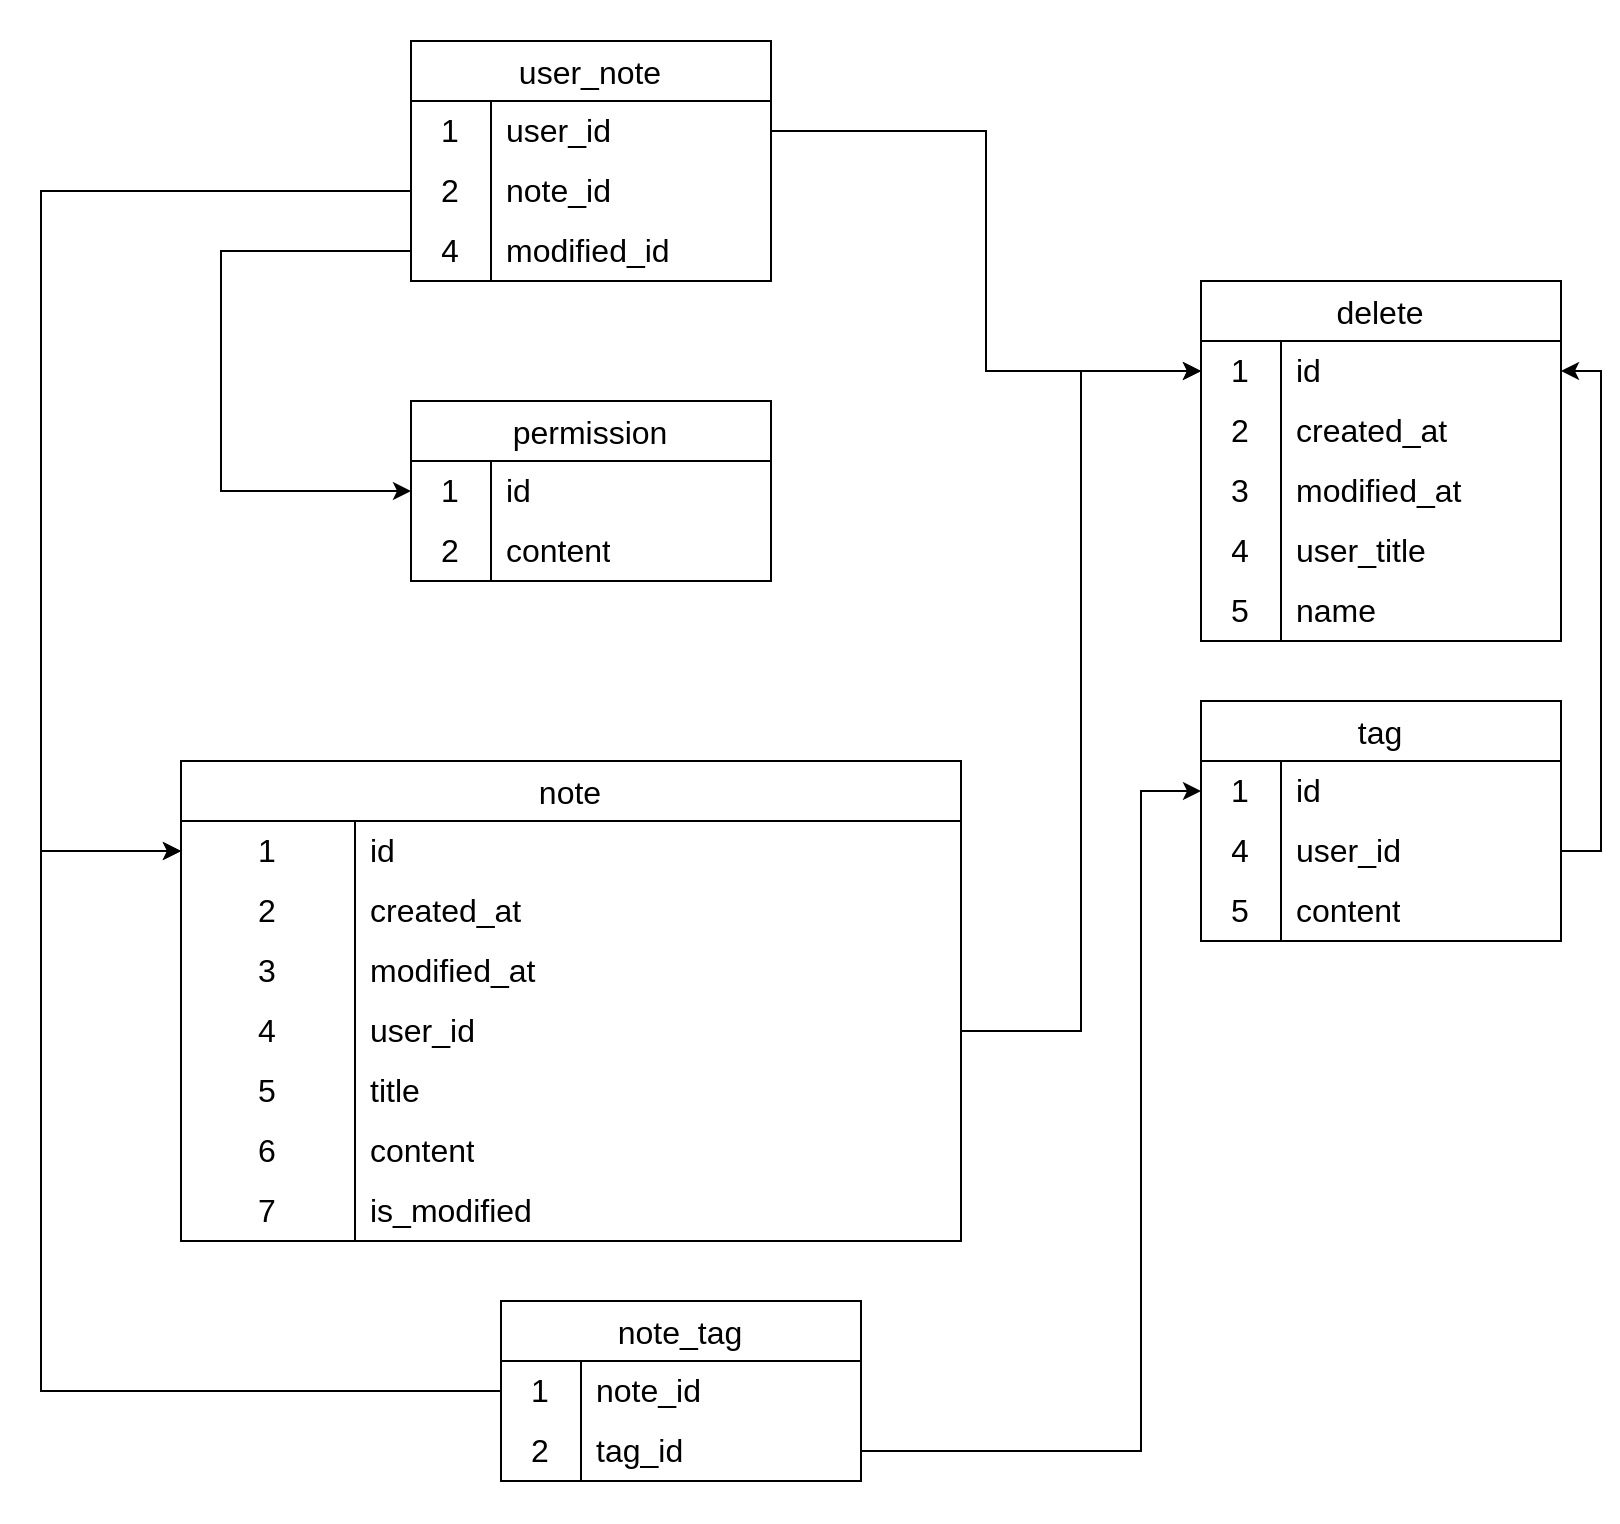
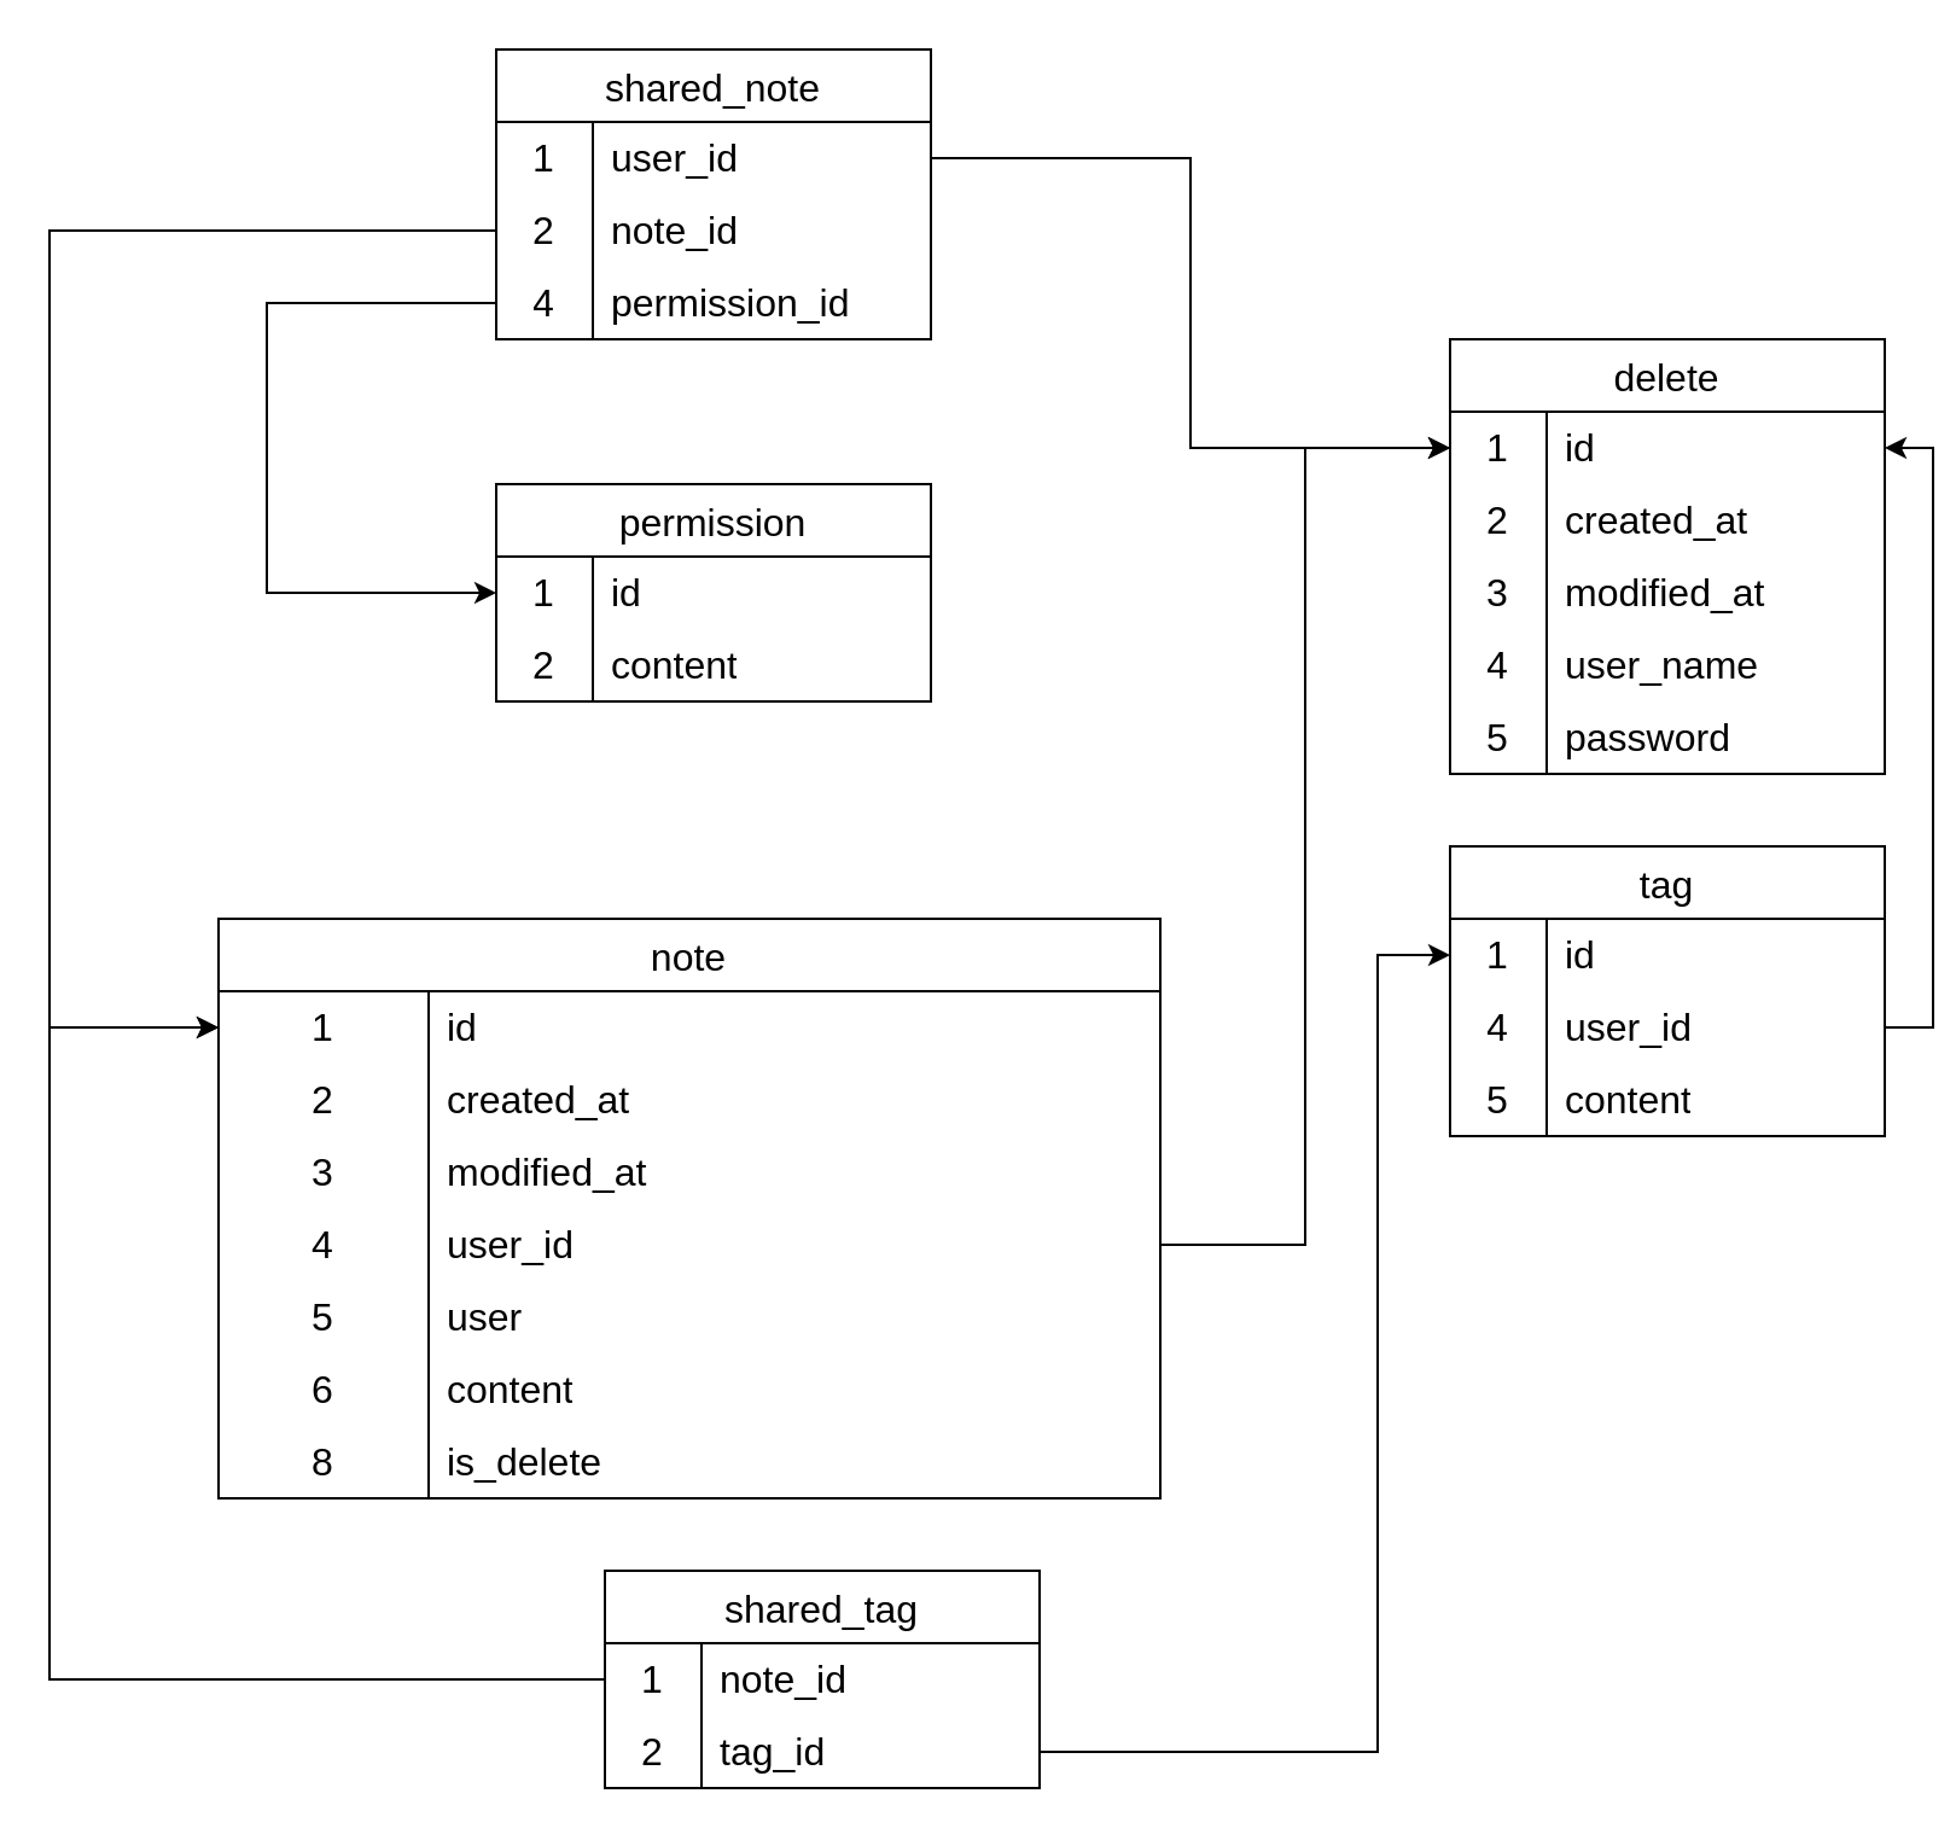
- <mxCell id="50" value="user_note" style="shape=table;startSize=30;container=1;collapsible=0;childLayout=tableLayout;fixedRows=1;rowLines=0;fontStyle=0;strokeColor=default;fontSize=16;" vertex="1" parent="1"><mxGeometry x="205" y="20" width="180" height="120" as="geometry" /></mxCell>
+ <mxCell id="50" value="shared_note" style="shape=table;startSize=30;container=1;collapsible=0;childLayout=tableLayout;fixedRows=1;rowLines=0;fontStyle=0;strokeColor=default;fontSize=16;" vertex="1" parent="1"><mxGeometry x="205" y="20" width="180" height="120" as="geometry" /></mxCell>
- <mxCell id="59" value="modified_id" style="shape=partialRectangle;html=1;whiteSpace=wrap;connectable=0;fillColor=none;top=0;left=0;bottom=0;right=0;align=left;spacingLeft=6;overflow=hidden;strokeColor=inherit;fontSize=16;" vertex="1" parent="57"><mxGeometry x="40" width="140" height="30" as="geometry"><mxRectangle width="140" height="30" as="alternateBounds" /></mxGeometry></mxCell>
+ <mxCell id="59" value="permission_id" style="shape=partialRectangle;html=1;whiteSpace=wrap;connectable=0;fillColor=none;top=0;left=0;bottom=0;right=0;align=left;spacingLeft=6;overflow=hidden;strokeColor=inherit;fontSize=16;" vertex="1" parent="57"><mxGeometry x="40" width="140" height="30" as="geometry"><mxRectangle width="140" height="30" as="alternateBounds" /></mxGeometry></mxCell>
- <mxCell id="36" value="user_title" style="shape=partialRectangle;html=1;whiteSpace=wrap;connectable=0;fillColor=none;top=0;left=0;bottom=0;right=0;align=left;spacingLeft=6;overflow=hidden;strokeColor=inherit;fontSize=16;" vertex="1" parent="34"><mxGeometry x="40" width="140" height="30" as="geometry"><mxRectangle width="140" height="30" as="alternateBounds" /></mxGeometry></mxCell>
+ <mxCell id="36" value="user_name" style="shape=partialRectangle;html=1;whiteSpace=wrap;connectable=0;fillColor=none;top=0;left=0;bottom=0;right=0;align=left;spacingLeft=6;overflow=hidden;strokeColor=inherit;fontSize=16;" vertex="1" parent="34"><mxGeometry x="40" width="140" height="30" as="geometry"><mxRectangle width="140" height="30" as="alternateBounds" /></mxGeometry></mxCell>
- <mxCell id="39" value="name" style="shape=partialRectangle;html=1;whiteSpace=wrap;connectable=0;fillColor=none;top=0;left=0;bottom=0;right=0;align=left;spacingLeft=6;overflow=hidden;strokeColor=inherit;fontSize=16;" vertex="1" parent="37"><mxGeometry x="40" width="140" height="30" as="geometry"><mxRectangle width="140" height="30" as="alternateBounds" /></mxGeometry></mxCell>
+ <mxCell id="39" value="password" style="shape=partialRectangle;html=1;whiteSpace=wrap;connectable=0;fillColor=none;top=0;left=0;bottom=0;right=0;align=left;spacingLeft=6;overflow=hidden;strokeColor=inherit;fontSize=16;" vertex="1" parent="37"><mxGeometry x="40" width="140" height="30" as="geometry"><mxRectangle width="140" height="30" as="alternateBounds" /></mxGeometry></mxCell>
- <mxCell id="17" value="title" style="shape=partialRectangle;html=1;whiteSpace=wrap;connectable=0;fillColor=none;top=0;left=0;bottom=0;right=0;align=left;spacingLeft=6;overflow=hidden;strokeColor=inherit;fontSize=16;" vertex="1" parent="15"><mxGeometry x="87" width="303" height="30" as="geometry"><mxRectangle width="303" height="30" as="alternateBounds" /></mxGeometry></mxCell>
+ <mxCell id="17" value="user" style="shape=partialRectangle;html=1;whiteSpace=wrap;connectable=0;fillColor=none;top=0;left=0;bottom=0;right=0;align=left;spacingLeft=6;overflow=hidden;strokeColor=inherit;fontSize=16;" vertex="1" parent="15"><mxGeometry x="87" width="303" height="30" as="geometry"><mxRectangle width="303" height="30" as="alternateBounds" /></mxGeometry></mxCell>
- <mxCell id="22" value="7" style="shape=partialRectangle;html=1;whiteSpace=wrap;connectable=0;fillColor=none;top=0;left=0;bottom=0;right=0;overflow=hidden;strokeColor=inherit;fontSize=16;" vertex="1" parent="21"><mxGeometry width="87" height="30" as="geometry"><mxRectangle width="87" height="30" as="alternateBounds" /></mxGeometry></mxCell>
+ <mxCell id="22" value="8" style="shape=partialRectangle;html=1;whiteSpace=wrap;connectable=0;fillColor=none;top=0;left=0;bottom=0;right=0;overflow=hidden;strokeColor=inherit;fontSize=16;" vertex="1" parent="21"><mxGeometry width="87" height="30" as="geometry"><mxRectangle width="87" height="30" as="alternateBounds" /></mxGeometry></mxCell>
- <mxCell id="23" value="is_modified" style="shape=partialRectangle;html=1;whiteSpace=wrap;connectable=0;fillColor=none;top=0;left=0;bottom=0;right=0;align=left;spacingLeft=6;overflow=hidden;strokeColor=inherit;fontSize=16;" vertex="1" parent="21"><mxGeometry x="87" width="303" height="30" as="geometry"><mxRectangle width="303" height="30" as="alternateBounds" /></mxGeometry></mxCell>
+ <mxCell id="23" value="is_delete" style="shape=partialRectangle;html=1;whiteSpace=wrap;connectable=0;fillColor=none;top=0;left=0;bottom=0;right=0;align=left;spacingLeft=6;overflow=hidden;strokeColor=inherit;fontSize=16;" vertex="1" parent="21"><mxGeometry x="87" width="303" height="30" as="geometry"><mxRectangle width="303" height="30" as="alternateBounds" /></mxGeometry></mxCell>
- <mxCell id="68" value="note_tag" style="shape=table;startSize=30;container=1;collapsible=0;childLayout=tableLayout;fixedRows=1;rowLines=0;fontStyle=0;strokeColor=default;fontSize=16;" vertex="1" parent="1"><mxGeometry x="250" y="650" width="180" height="90" as="geometry" /></mxCell>
+ <mxCell id="68" value="shared_tag" style="shape=table;startSize=30;container=1;collapsible=0;childLayout=tableLayout;fixedRows=1;rowLines=0;fontStyle=0;strokeColor=default;fontSize=16;" vertex="1" parent="1"><mxGeometry x="250" y="650" width="180" height="90" as="geometry" /></mxCell>
